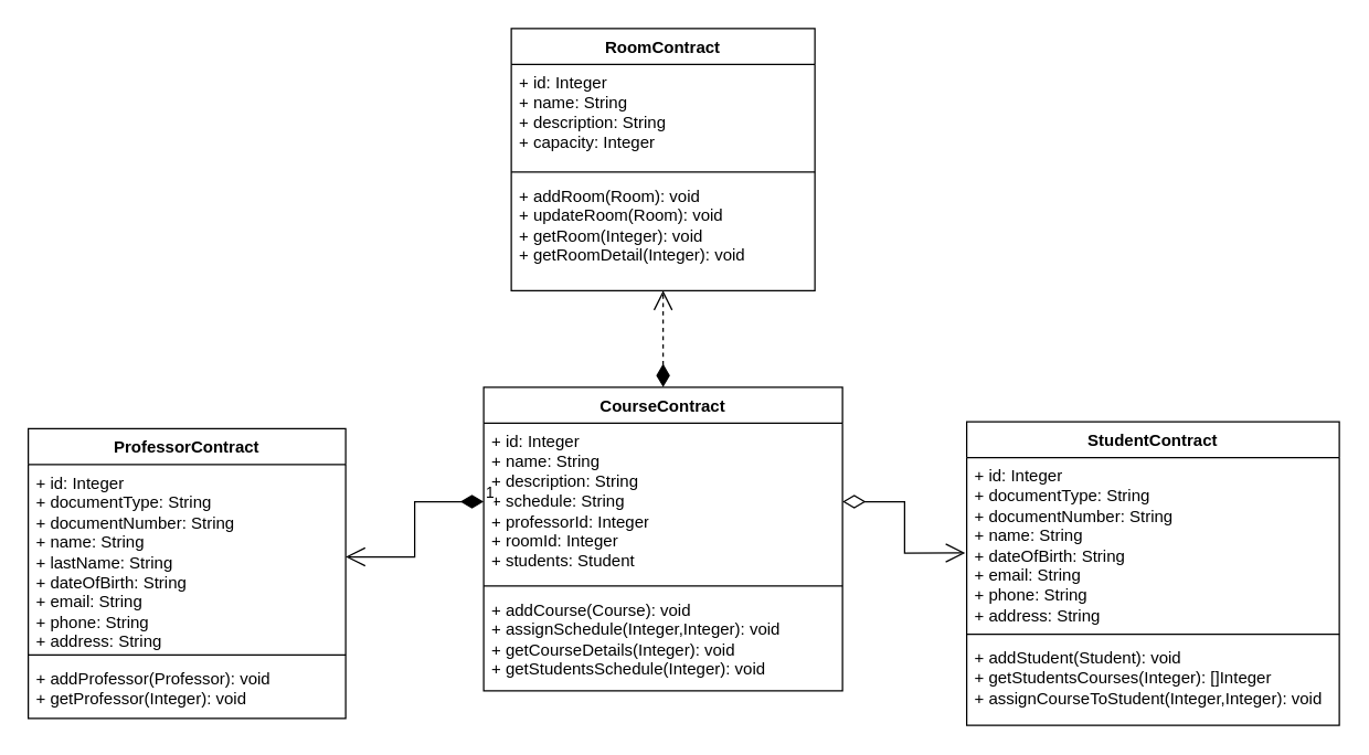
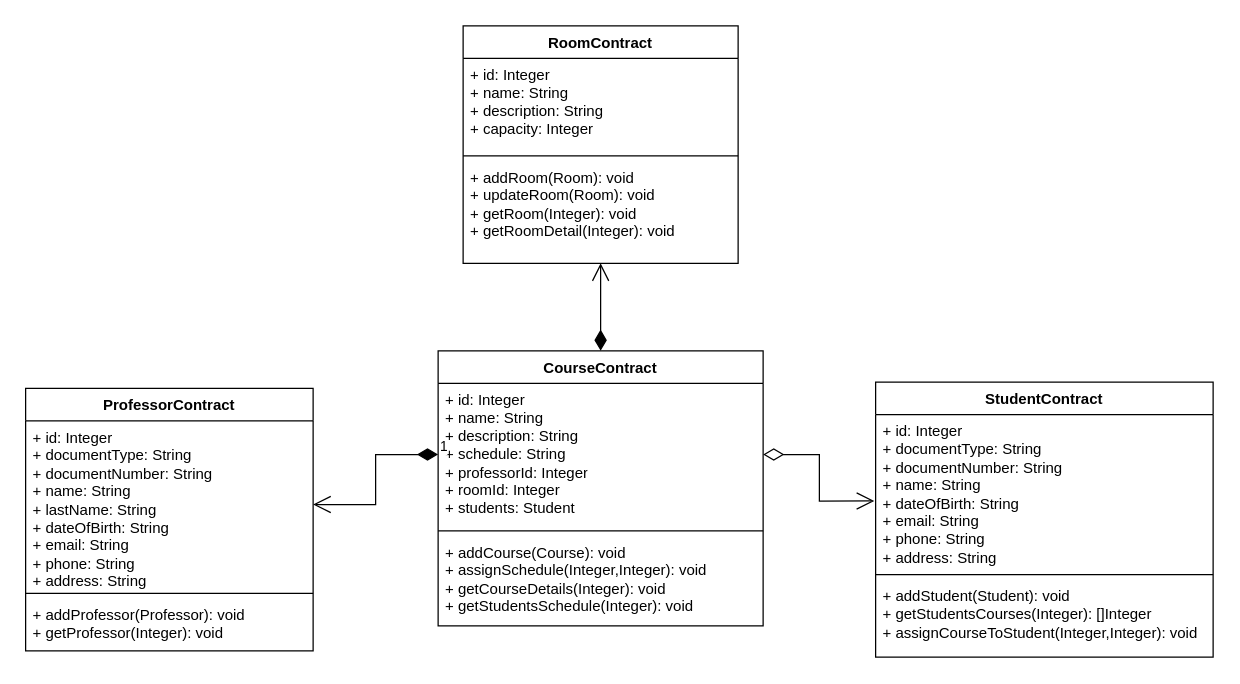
- <mxCell id="19" value="" style="endArrow=open;html=1;endSize=12;startArrow=diamondThin;startSize=14;startFill=1;edgeStyle=orthogonalEdgeStyle;align=left;verticalAlign=bottom;rounded=0;exitX=0.5;exitY=0;exitDx=0;exitDy=0;dashed=1;" edge="1" parent="1" source="2" target="6"><mxGeometry x="-1" y="3" relative="1" as="geometry"><mxPoint x="410" y="250" as="sourcePoint" /><mxPoint x="570" y="250" as="targetPoint" /></mxGeometry></mxCell>
+ <mxCell id="19" value="" style="endArrow=open;html=1;endSize=12;startArrow=diamondThin;startSize=14;startFill=1;edgeStyle=orthogonalEdgeStyle;align=left;verticalAlign=bottom;rounded=0;exitX=0.5;exitY=0;exitDx=0;exitDy=0;" edge="1" parent="1" source="2" target="6"><mxGeometry x="-1" y="3" relative="1" as="geometry"><mxPoint x="410" y="250" as="sourcePoint" /><mxPoint x="570" y="250" as="targetPoint" /></mxGeometry></mxCell>
